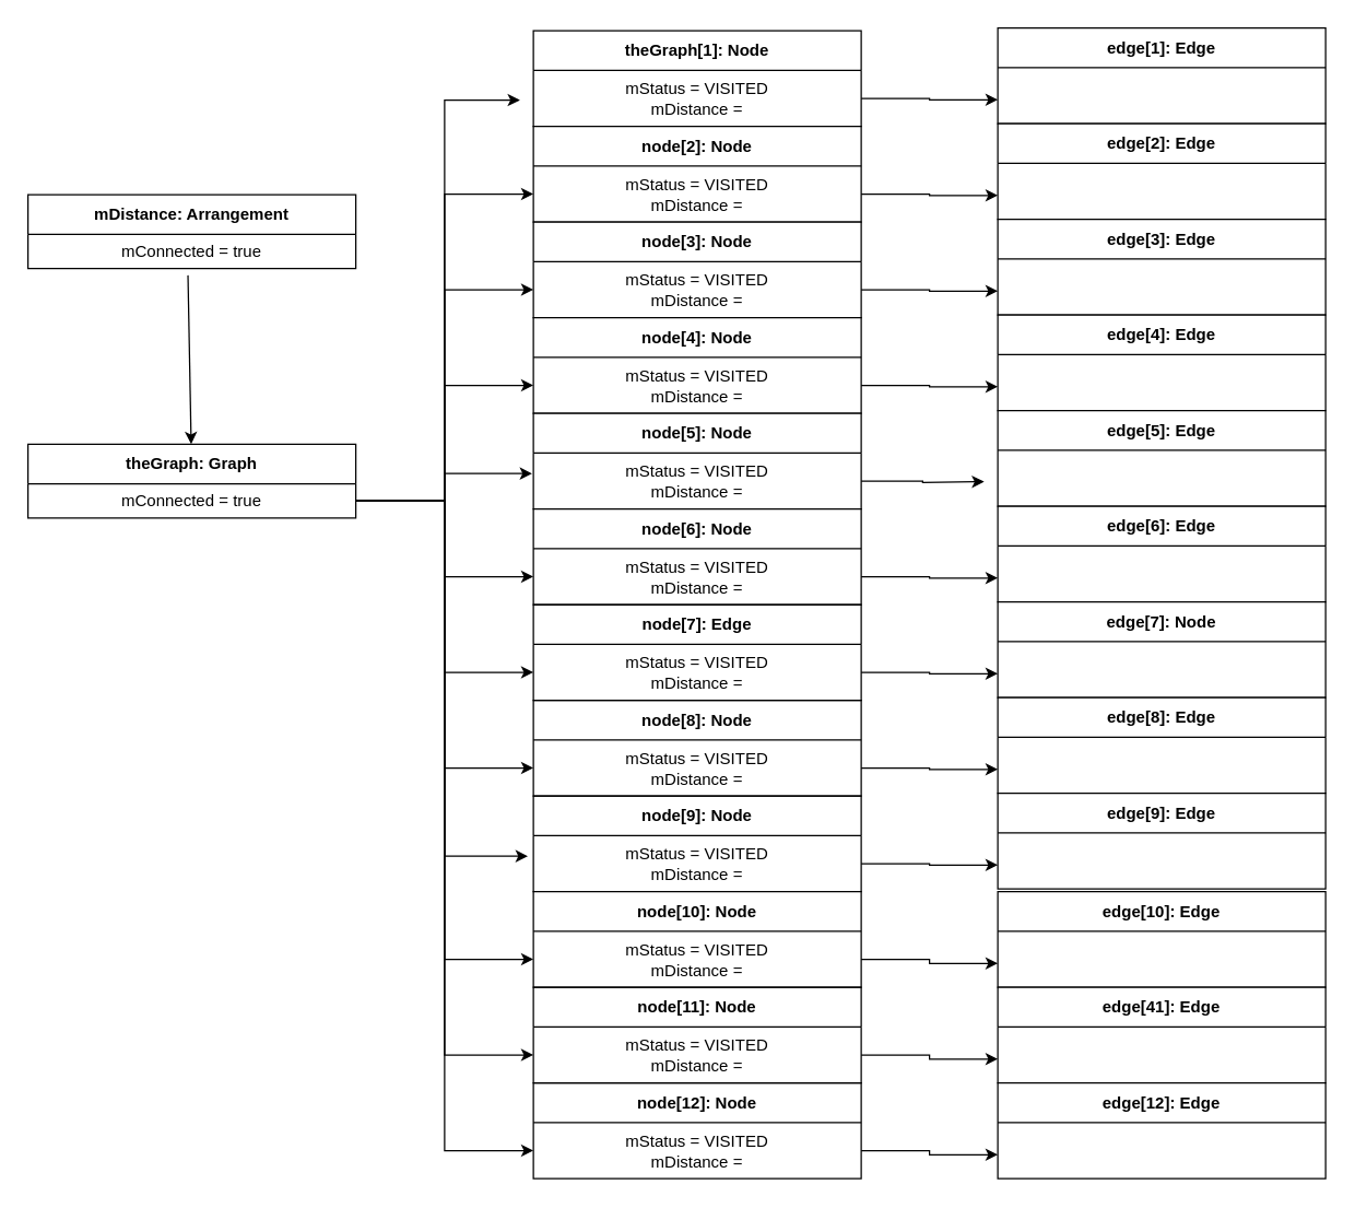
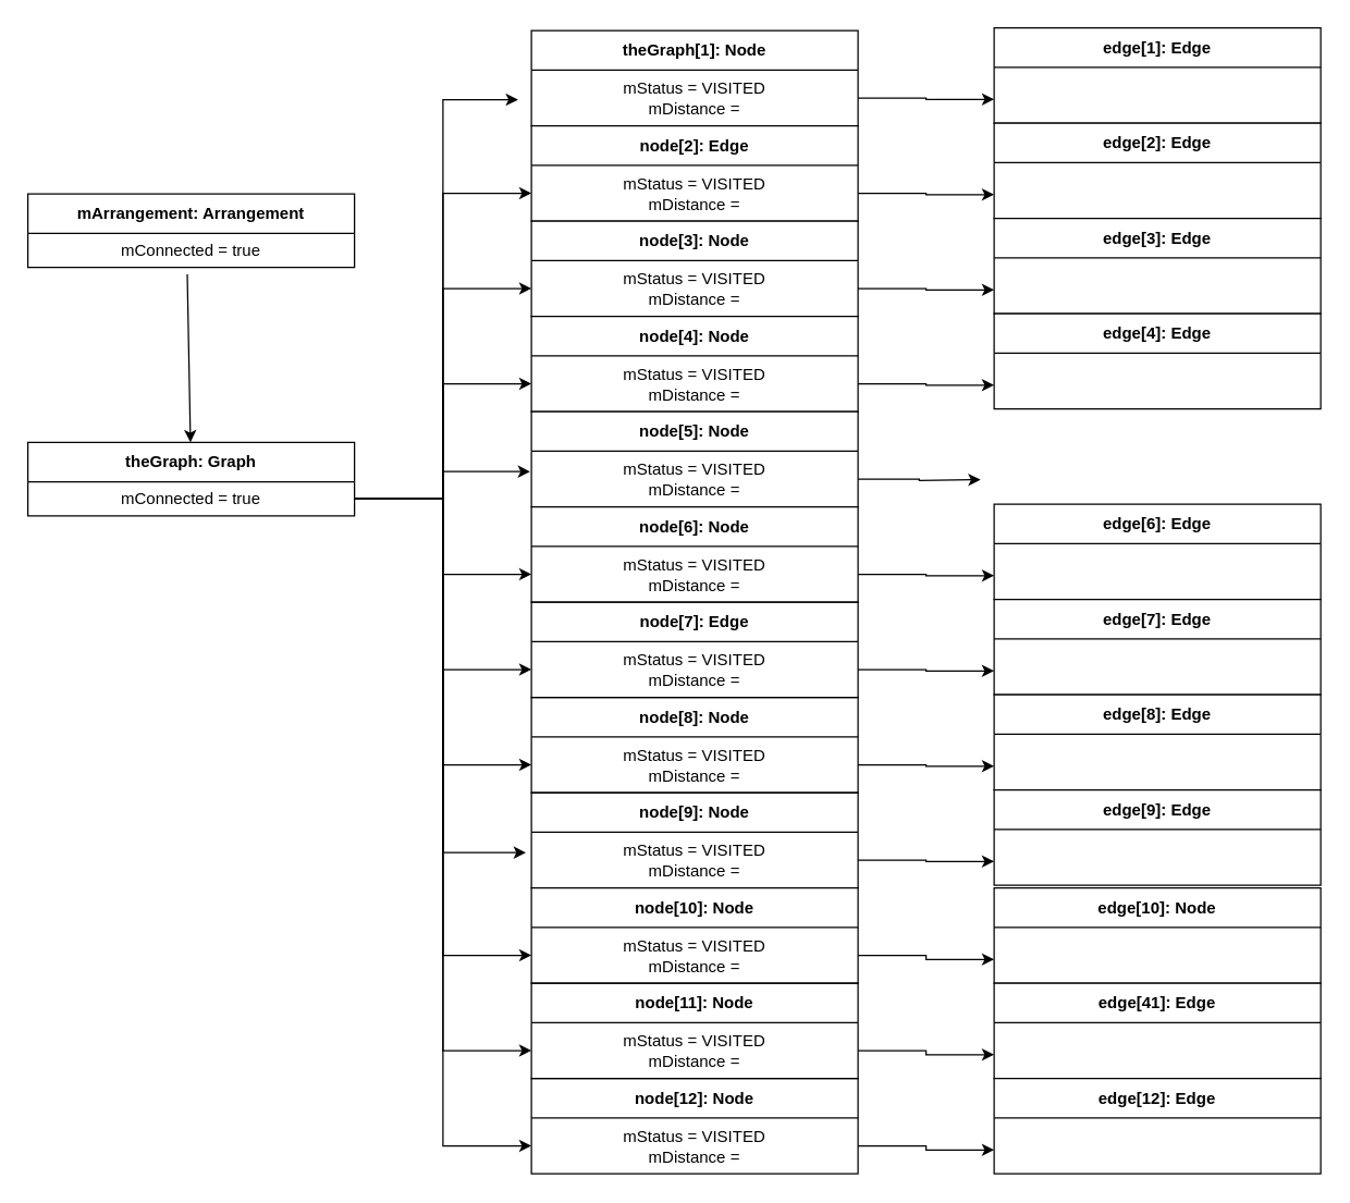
- <mxCell id="8" value="node[2]: Node" style="swimlane;fontStyle=1;align=center;verticalAlign=middle;childLayout=stackLayout;horizontal=1;startSize=29;horizontalStack=0;resizeParent=1;resizeParentMax=0;resizeLast=0;collapsible=0;marginBottom=0;html=1;whiteSpace=wrap;" vertex="1" parent="1"><mxGeometry x="390" y="92" width="240" height="70" as="geometry" /></mxCell>
+ <mxCell id="8" value="node[2]: Edge" style="swimlane;fontStyle=1;align=center;verticalAlign=middle;childLayout=stackLayout;horizontal=1;startSize=29;horizontalStack=0;resizeParent=1;resizeParentMax=0;resizeLast=0;collapsible=0;marginBottom=0;html=1;whiteSpace=wrap;" vertex="1" parent="1"><mxGeometry x="390" y="92" width="240" height="70" as="geometry" /></mxCell>
- <mxCell id="2" value="mDistance: Arrangement" style="swimlane;fontStyle=1;align=center;verticalAlign=middle;childLayout=stackLayout;horizontal=1;startSize=29;horizontalStack=0;resizeParent=1;resizeParentMax=0;resizeLast=0;collapsible=0;marginBottom=0;html=1;whiteSpace=wrap;" vertex="1" parent="1"><mxGeometry x="20" y="142" width="240" height="54" as="geometry" /></mxCell>
+ <mxCell id="2" value="mArrangement: Arrangement" style="swimlane;fontStyle=1;align=center;verticalAlign=middle;childLayout=stackLayout;horizontal=1;startSize=29;horizontalStack=0;resizeParent=1;resizeParentMax=0;resizeLast=0;collapsible=0;marginBottom=0;html=1;whiteSpace=wrap;" vertex="1" parent="1"><mxGeometry x="20" y="142" width="240" height="54" as="geometry" /></mxCell>
- <mxCell id="35" value="edge[5]: Edge" style="swimlane;fontStyle=1;align=center;verticalAlign=middle;childLayout=stackLayout;horizontal=1;startSize=29;horizontalStack=0;resizeParent=1;resizeParentMax=0;resizeLast=0;collapsible=0;marginBottom=0;html=1;whiteSpace=wrap;" vertex="1" parent="1"><mxGeometry x="730" y="300" width="240" height="70" as="geometry" /></mxCell>
- <mxCell id="37" value="edge[7]: Node" style="swimlane;fontStyle=1;align=center;verticalAlign=middle;childLayout=stackLayout;horizontal=1;startSize=29;horizontalStack=0;resizeParent=1;resizeParentMax=0;resizeLast=0;collapsible=0;marginBottom=0;html=1;whiteSpace=wrap;" vertex="1" parent="1"><mxGeometry x="730" y="440" width="240" height="70" as="geometry" /></mxCell>
+ <mxCell id="37" value="edge[7]: Edge" style="swimlane;fontStyle=1;align=center;verticalAlign=middle;childLayout=stackLayout;horizontal=1;startSize=29;horizontalStack=0;resizeParent=1;resizeParentMax=0;resizeLast=0;collapsible=0;marginBottom=0;html=1;whiteSpace=wrap;" vertex="1" parent="1"><mxGeometry x="730" y="440" width="240" height="70" as="geometry" /></mxCell>
- <mxCell id="40" value="edge[10]: Edge" style="swimlane;fontStyle=1;align=center;verticalAlign=middle;childLayout=stackLayout;horizontal=1;startSize=29;horizontalStack=0;resizeParent=1;resizeParentMax=0;resizeLast=0;collapsible=0;marginBottom=0;html=1;whiteSpace=wrap;" vertex="1" parent="1"><mxGeometry x="730" y="652" width="240" height="70" as="geometry" /></mxCell>
+ <mxCell id="40" value="edge[10]: Node" style="swimlane;fontStyle=1;align=center;verticalAlign=middle;childLayout=stackLayout;horizontal=1;startSize=29;horizontalStack=0;resizeParent=1;resizeParentMax=0;resizeLast=0;collapsible=0;marginBottom=0;html=1;whiteSpace=wrap;" vertex="1" parent="1"><mxGeometry x="730" y="652" width="240" height="70" as="geometry" /></mxCell>
